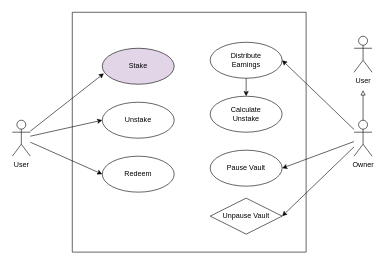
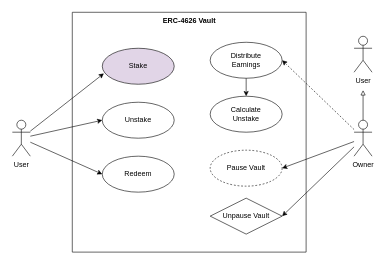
+ <mxCell id="4" value="ERC-4626 Vault" style="text;html=1;align=center;verticalAlign=middle;resizable=0;points=[];autosize=1;strokeColor=none;fillColor=none;fontStyle=1" parent="3" vertex="1"><mxGeometry x="140" width="110" height="30" as="geometry" /></mxCell>
- <mxCell id="17" value="" style="endArrow=classic;html=1;rounded=0;entryX=1;entryY=0.5;entryDx=0;entryDy=0;" parent="1" source="14" target="8" edge="1"><mxGeometry width="50" height="50" relative="1" as="geometry"><mxPoint x="210" y="260" as="sourcePoint" /><mxPoint x="260" y="210" as="targetPoint" /></mxGeometry></mxCell>
+ <mxCell id="17" value="" style="endArrow=classic;html=1;rounded=0;entryX=1;entryY=0.5;entryDx=0;entryDy=0;dashed=1;" parent="1" source="14" target="8" edge="1"><mxGeometry width="50" height="50" relative="1" as="geometry"><mxPoint x="210" y="260" as="sourcePoint" /><mxPoint x="260" y="210" as="targetPoint" /></mxGeometry></mxCell>
- <mxCell id="11" value="Pause Vault" style="ellipse;whiteSpace=wrap;html=1;" parent="3" vertex="1"><mxGeometry x="230" y="230" width="120" height="60" as="geometry" /></mxCell>
+ <mxCell id="11" value="Pause Vault" style="ellipse;whiteSpace=wrap;html=1;dashed=1;" parent="3" vertex="1"><mxGeometry x="230" y="230" width="120" height="60" as="geometry" /></mxCell>
